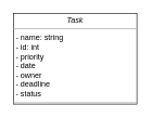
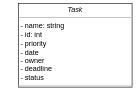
- <mxCell id="2" value="&lt;p style=&quot;margin: 0px ; margin-top: 4px ; text-align: center&quot;&gt;&lt;i&gt;Task&lt;/i&gt;&lt;/p&gt;&lt;hr size=&quot;1&quot;&gt;&lt;p style=&quot;margin: 0px ; margin-left: 4px&quot;&gt;- name: string&lt;/p&gt;&lt;p style=&quot;margin: 0px ; margin-left: 4px&quot;&gt;- id: int&lt;/p&gt;&lt;p style=&quot;margin: 0px ; margin-left: 4px&quot;&gt;- priority&lt;/p&gt;&lt;p style=&quot;margin: 0px ; margin-left: 4px&quot;&gt;- date&lt;/p&gt;&lt;p style=&quot;margin: 0px ; margin-left: 4px&quot;&gt;- owner&lt;/p&gt;&lt;p style=&quot;margin: 0px ; margin-left: 4px&quot;&gt;- deadline&lt;/p&gt;&lt;p style=&quot;margin: 0px ; margin-left: 4px&quot;&gt;- status&lt;/p&gt;&lt;hr size=&quot;1&quot;&gt;&lt;p style=&quot;margin: 0px ; margin-left: 4px&quot;&gt;&lt;b&gt;+ perimeter(): double&lt;/b&gt;&lt;/p&gt;" style="verticalAlign=top;align=left;overflow=fill;fontSize=12;fontFamily=Helvetica;html=1;" vertex="1" parent="1"><mxGeometry x="20" y="20" width="190" height="140" as="geometry" /></mxCell>
+ <mxCell id="2" value="&lt;p style=&quot;margin: 0px ; margin-top: 4px ; text-align: center&quot;&gt;&lt;i&gt;Task&lt;/i&gt;&lt;/p&gt;&lt;hr size=&quot;1&quot;&gt;&lt;p style=&quot;margin: 0px ; margin-left: 4px&quot;&gt;- name: string&lt;/p&gt;&lt;p style=&quot;margin: 0px ; margin-left: 4px&quot;&gt;- id: int&lt;/p&gt;&lt;p style=&quot;margin: 0px ; margin-left: 4px&quot;&gt;- priority&lt;/p&gt;&lt;p style=&quot;margin: 0px ; margin-left: 4px&quot;&gt;- date&lt;/p&gt;&lt;p style=&quot;margin: 0px ; margin-left: 4px&quot;&gt;- owner&lt;/p&gt;&lt;p style=&quot;margin: 0px ; margin-left: 4px&quot;&gt;- deadline&lt;/p&gt;&lt;p style=&quot;margin: 0px ; margin-left: 4px&quot;&gt;- status&lt;/p&gt;&lt;hr size=&quot;1&quot;&gt;&lt;p style=&quot;margin: 0px ; margin-left: 4px&quot;&gt;&lt;b&gt;+ perimeter(): double&lt;/b&gt;&lt;/p&gt;" style="verticalAlign=top;align=left;overflow=fill;fontSize=12;fontFamily=Helvetica;html=1;" vertex="1" parent="1"><mxGeometry x="30" y="5" width="190" height="140" as="geometry" /></mxCell>
